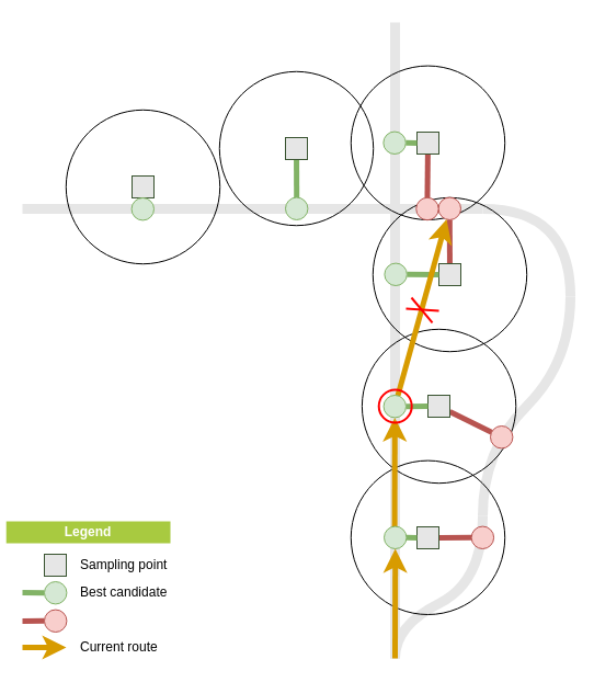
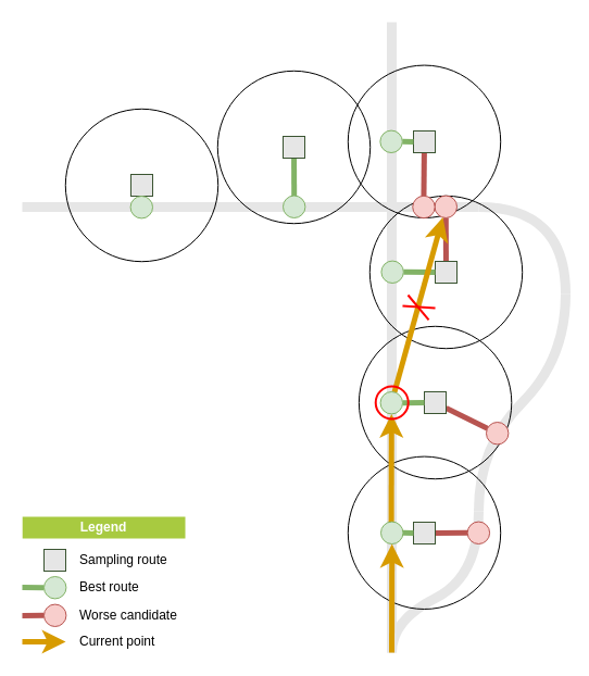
- <mxCell id="42" value="&lt;b&gt;Legend&lt;/b&gt;" style="text;html=1;strokeColor=none;align=center;verticalAlign=middle;whiteSpace=wrap;rounded=0;fillColor=#a8ca40;fontColor=#FFFFFF;" parent="1" vertex="1"><mxGeometry x="5.21" y="475" width="149.79" height="20" as="geometry" /></mxCell>
+ <mxCell id="42" value="&lt;b&gt;Legend&lt;/b&gt;" style="text;html=1;strokeColor=none;align=center;verticalAlign=middle;whiteSpace=wrap;rounded=0;fillColor=#a8ca40;fontColor=#FFFFFF;" parent="1" vertex="1"><mxGeometry x="20.21" y="475" width="149.79" height="20" as="geometry" /></mxCell>
- <mxCell id="53" value="Sampling point" style="text;html=1;strokeColor=none;fillColor=none;align=left;verticalAlign=middle;whiteSpace=wrap;rounded=0;" parent="1" vertex="1"><mxGeometry x="70.63" y="505" width="89.37" height="20" as="geometry" /></mxCell>
+ <mxCell id="53" value="Sampling route" style="text;html=1;strokeColor=none;fillColor=none;align=left;verticalAlign=middle;whiteSpace=wrap;rounded=0;" parent="1" vertex="1"><mxGeometry x="70.63" y="505" width="89.37" height="20" as="geometry" /></mxCell>
- <mxCell id="43" value="Best candidate" style="text;html=1;strokeColor=none;fillColor=none;align=left;verticalAlign=middle;whiteSpace=wrap;rounded=0;" parent="1" vertex="1"><mxGeometry x="70.63" y="530" width="89.37" height="20" as="geometry" /></mxCell>
+ <mxCell id="43" value="Best route" style="text;html=1;strokeColor=none;fillColor=none;align=left;verticalAlign=middle;whiteSpace=wrap;rounded=0;" parent="1" vertex="1"><mxGeometry x="70.63" y="530" width="89.37" height="20" as="geometry" /></mxCell>
+ <mxCell id="45" value="&lt;span style=&quot;text-align: right&quot;&gt;Worse candidate&lt;/span&gt;" style="text;html=1;strokeColor=none;fillColor=none;align=left;verticalAlign=middle;whiteSpace=wrap;rounded=0;" parent="1" vertex="1"><mxGeometry x="70.63" y="556" width="99.37" height="20" as="geometry" /></mxCell>
- <mxCell id="48" value="&lt;span style=&quot;text-align: right&quot;&gt;Current route&lt;/span&gt;" style="text;html=1;strokeColor=none;fillColor=none;align=left;verticalAlign=middle;whiteSpace=wrap;rounded=0;" parent="1" vertex="1"><mxGeometry x="70.63" y="580" width="99.37" height="20" as="geometry" /></mxCell>
+ <mxCell id="48" value="&lt;span style=&quot;text-align: right&quot;&gt;Current point&lt;/span&gt;" style="text;html=1;strokeColor=none;fillColor=none;align=left;verticalAlign=middle;whiteSpace=wrap;rounded=0;" parent="1" vertex="1"><mxGeometry x="70.63" y="580" width="99.37" height="20" as="geometry" /></mxCell>
